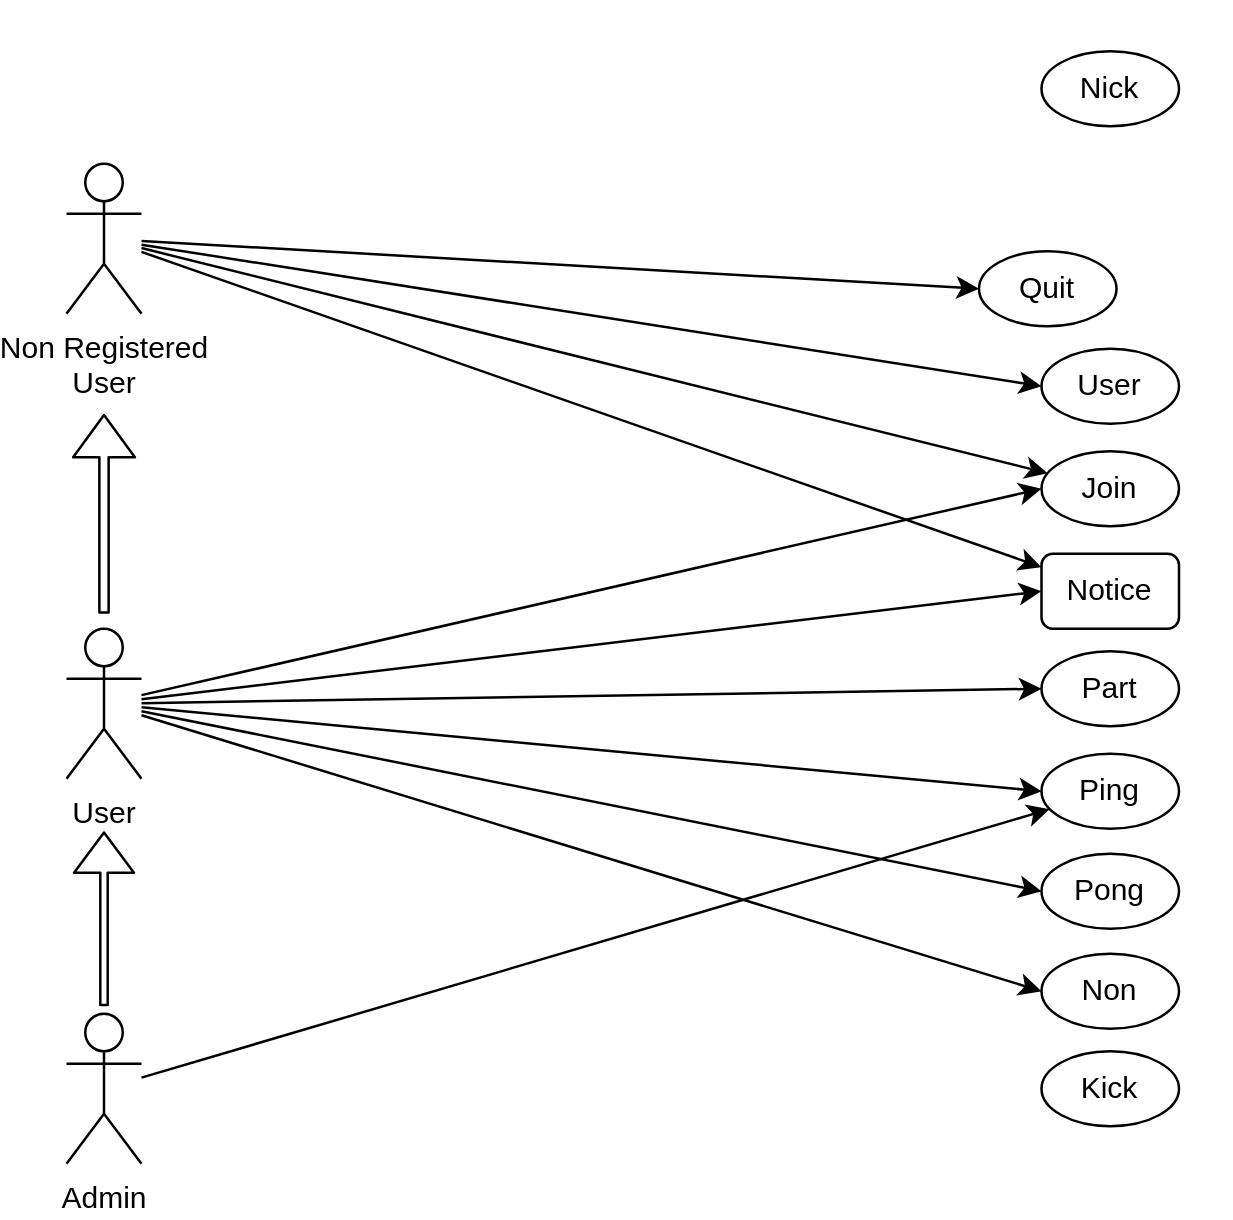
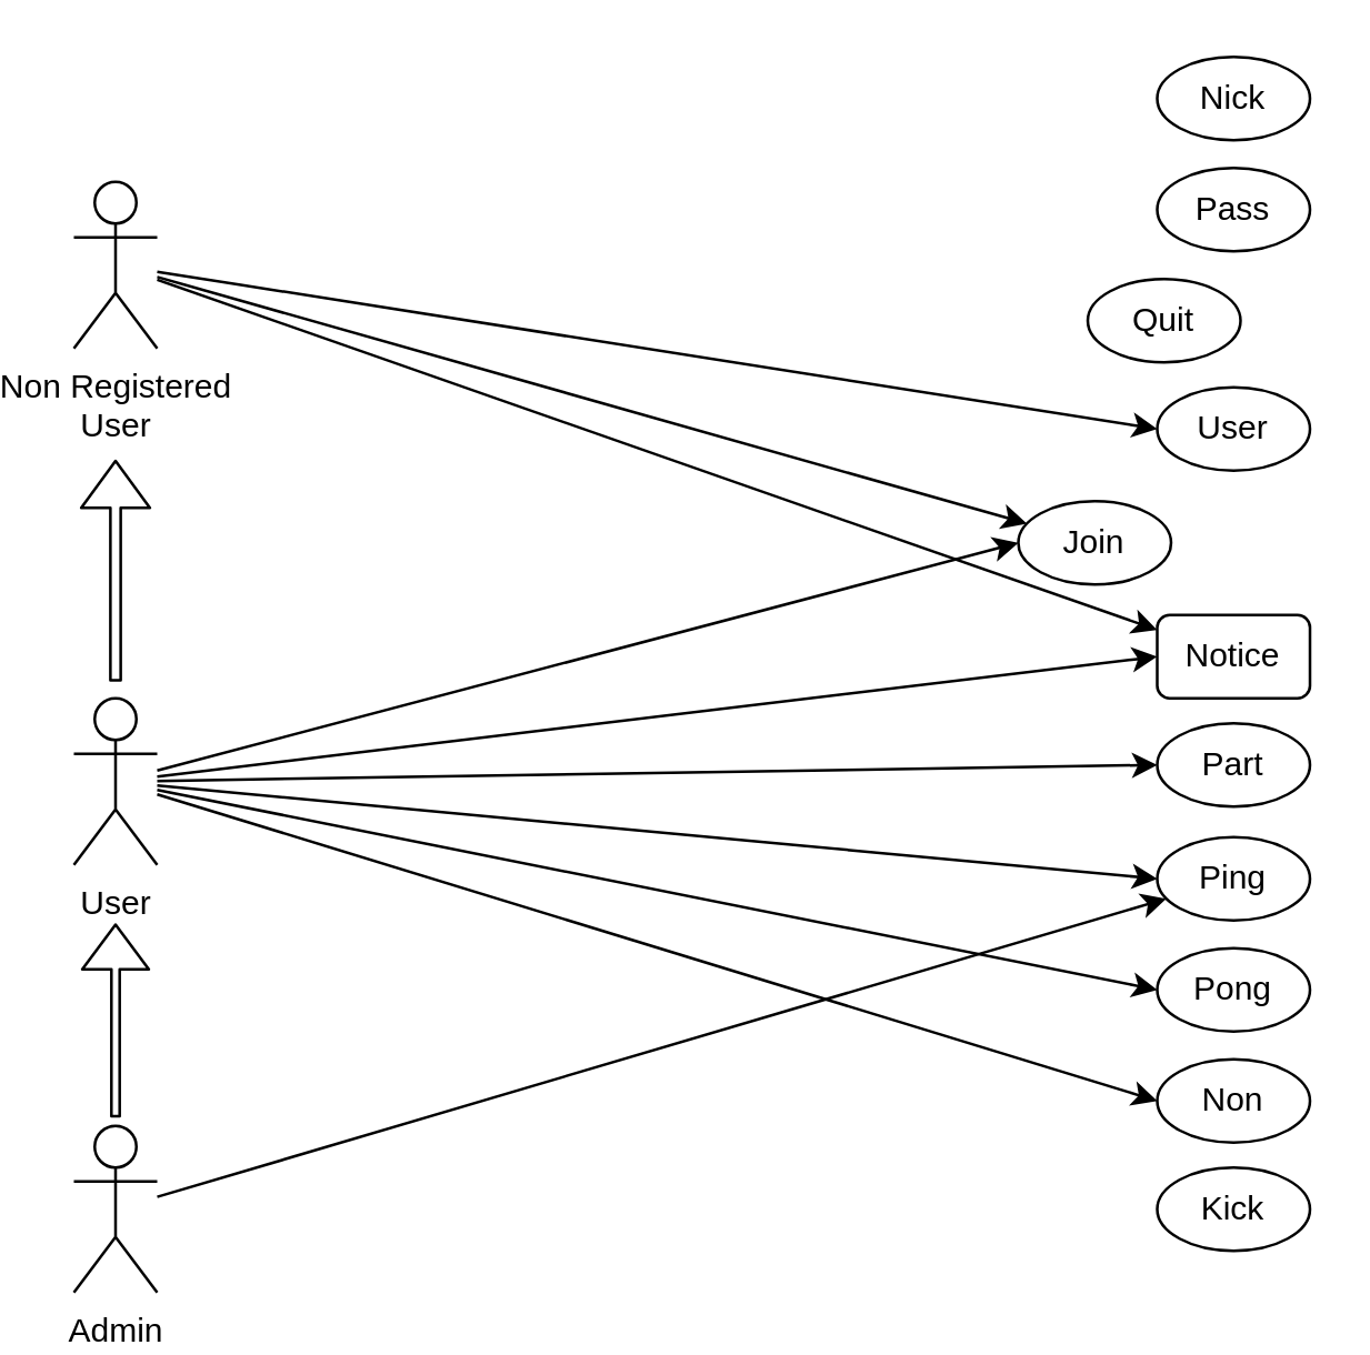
+ <mxCell id="13" value="Pass" style="ellipse;whiteSpace=wrap;html=1;fillColor=default;fontColor=default;strokeColor=default;" parent="1" vertex="1"><mxGeometry x="410" y="60" width="55" height="30" as="geometry" /></mxCell>
- <mxCell id="20" style="edgeStyle=none;html=1;entryX=0;entryY=0.5;entryDx=0;entryDy=0;" parent="1" source="22" target="17" edge="1"><mxGeometry relative="1" as="geometry" /></mxCell>
- <mxCell id="9" value="Join" style="ellipse;whiteSpace=wrap;html=1;fillColor=default;fontColor=default;strokeColor=default;" parent="1" vertex="1"><mxGeometry x="410" y="180" width="55" height="30" as="geometry" /></mxCell>
+ <mxCell id="9" value="Join" style="ellipse;whiteSpace=wrap;html=1;fillColor=default;fontColor=default;strokeColor=default;" parent="1" vertex="1"><mxGeometry x="360" y="180" width="55" height="30" as="geometry" /></mxCell>
